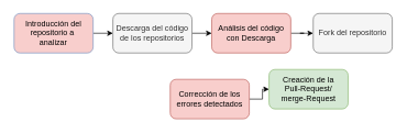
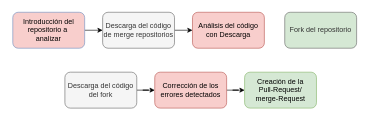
- <mxCell id="5" value="Descarga del código de los repositorios" style="rounded=1;whiteSpace=wrap;html=1;fillColor=#f5f5f5;strokeColor=#666666;fontColor=#333333;" parent="1" vertex="1"><mxGeometry x="170" y="20" width="120" height="60" as="geometry" /></mxCell>
+ <mxCell id="5" value="Descarga del código de merge repositorios" style="rounded=1;whiteSpace=wrap;html=1;fillColor=#f5f5f5;strokeColor=#666666;fontColor=#333333;" parent="1" vertex="1"><mxGeometry x="170" y="20" width="120" height="60" as="geometry" /></mxCell>
- <mxCell id="6" style="edgeStyle=orthogonalEdgeStyle;rounded=0;orthogonalLoop=1;jettySize=auto;html=1;" edge="1" parent="1" source="7" target="10"><mxGeometry relative="1" as="geometry" /></mxCell>
- <mxCell id="10" value="Fork del repositorio" style="rounded=1;whiteSpace=wrap;html=1;fillColor=#f5f5f5;strokeColor=#666666;fontColor=#333333;" vertex="1" parent="1"><mxGeometry x="474" y="20" width="120" height="60" as="geometry" /></mxCell>
+ <mxCell id="10" value="Fork del repositorio" style="rounded=1;whiteSpace=wrap;html=1;fillColor=#d5e8d4;strokeColor=#666666;fontColor=#333333;" vertex="1" parent="1"><mxGeometry x="474" y="20" width="120" height="60" as="geometry" /></mxCell>
- <mxCell id="13" value="Creación de la&lt;br&gt;Pull-Request/&lt;br&gt;merge-Request" style="rounded=1;whiteSpace=wrap;html=1;fillColor=#d5e8d4;strokeColor=#82b366;" vertex="1" parent="1"><mxGeometry x="407" y="105" width="120" height="60" as="geometry" /></mxCell>
+ <mxCell id="13" value="Creación de la&lt;br&gt;Pull-Request/&lt;br&gt;merge-Request" style="rounded=1;whiteSpace=wrap;html=1;fillColor=#d5e8d4;strokeColor=#82b366;" vertex="1" parent="1"><mxGeometry x="407" y="120" width="120" height="60" as="geometry" /></mxCell>
+ <mxCell id="9" value="Descarga del código&lt;br&gt;del fork" style="rounded=1;whiteSpace=wrap;html=1;fillColor=#f5f5f5;strokeColor=#666666;fontColor=#333333;" parent="1" vertex="1"><mxGeometry x="107" y="120" width="120" height="60" as="geometry" /></mxCell>
+ <mxCell id="8" value="" style="edgeStyle=orthogonalEdgeStyle;rounded=0;orthogonalLoop=1;jettySize=auto;html=1;" edge="1" parent="1" source="9" target="12"><mxGeometry relative="1" as="geometry" /></mxCell>
